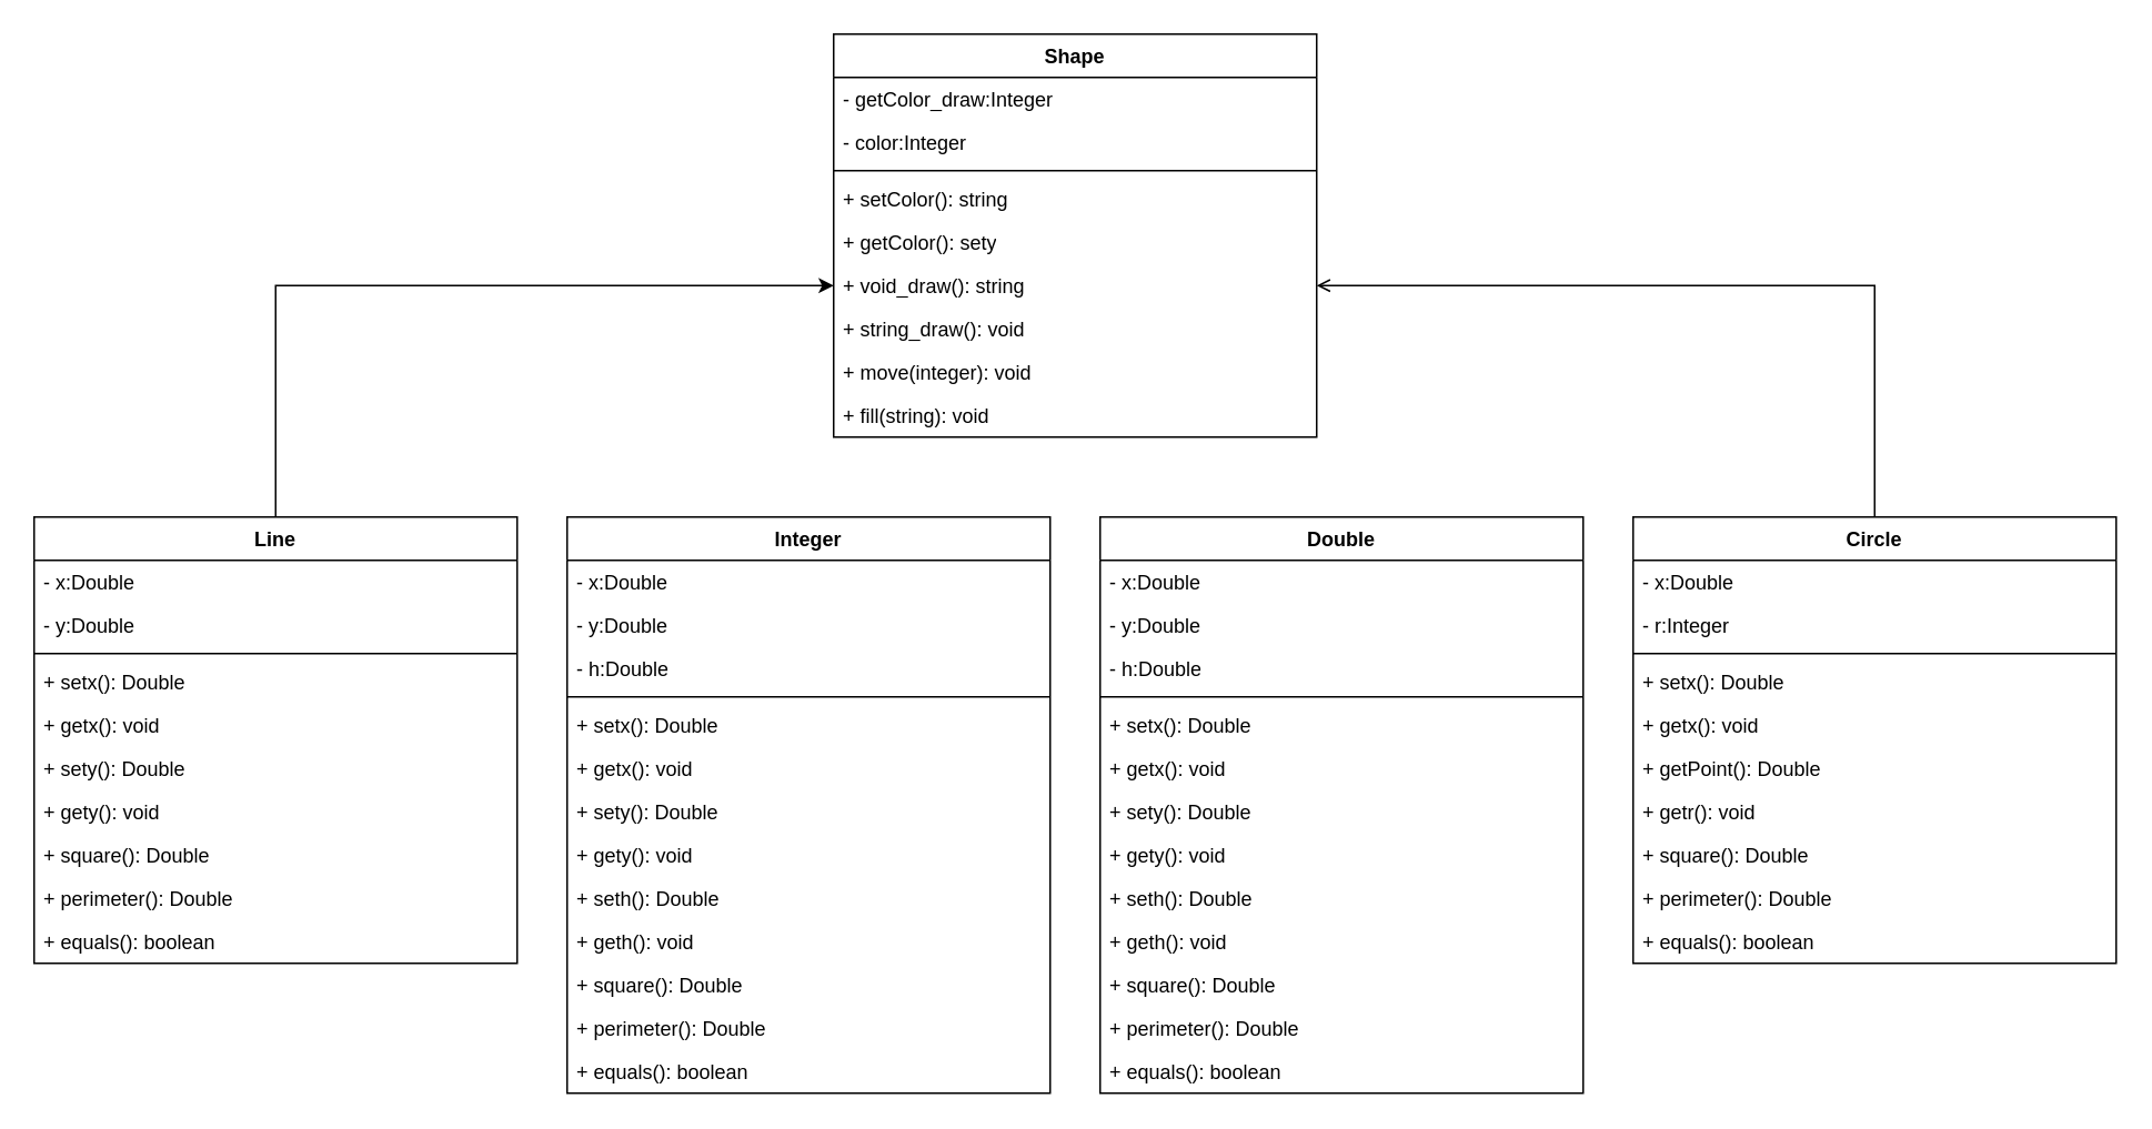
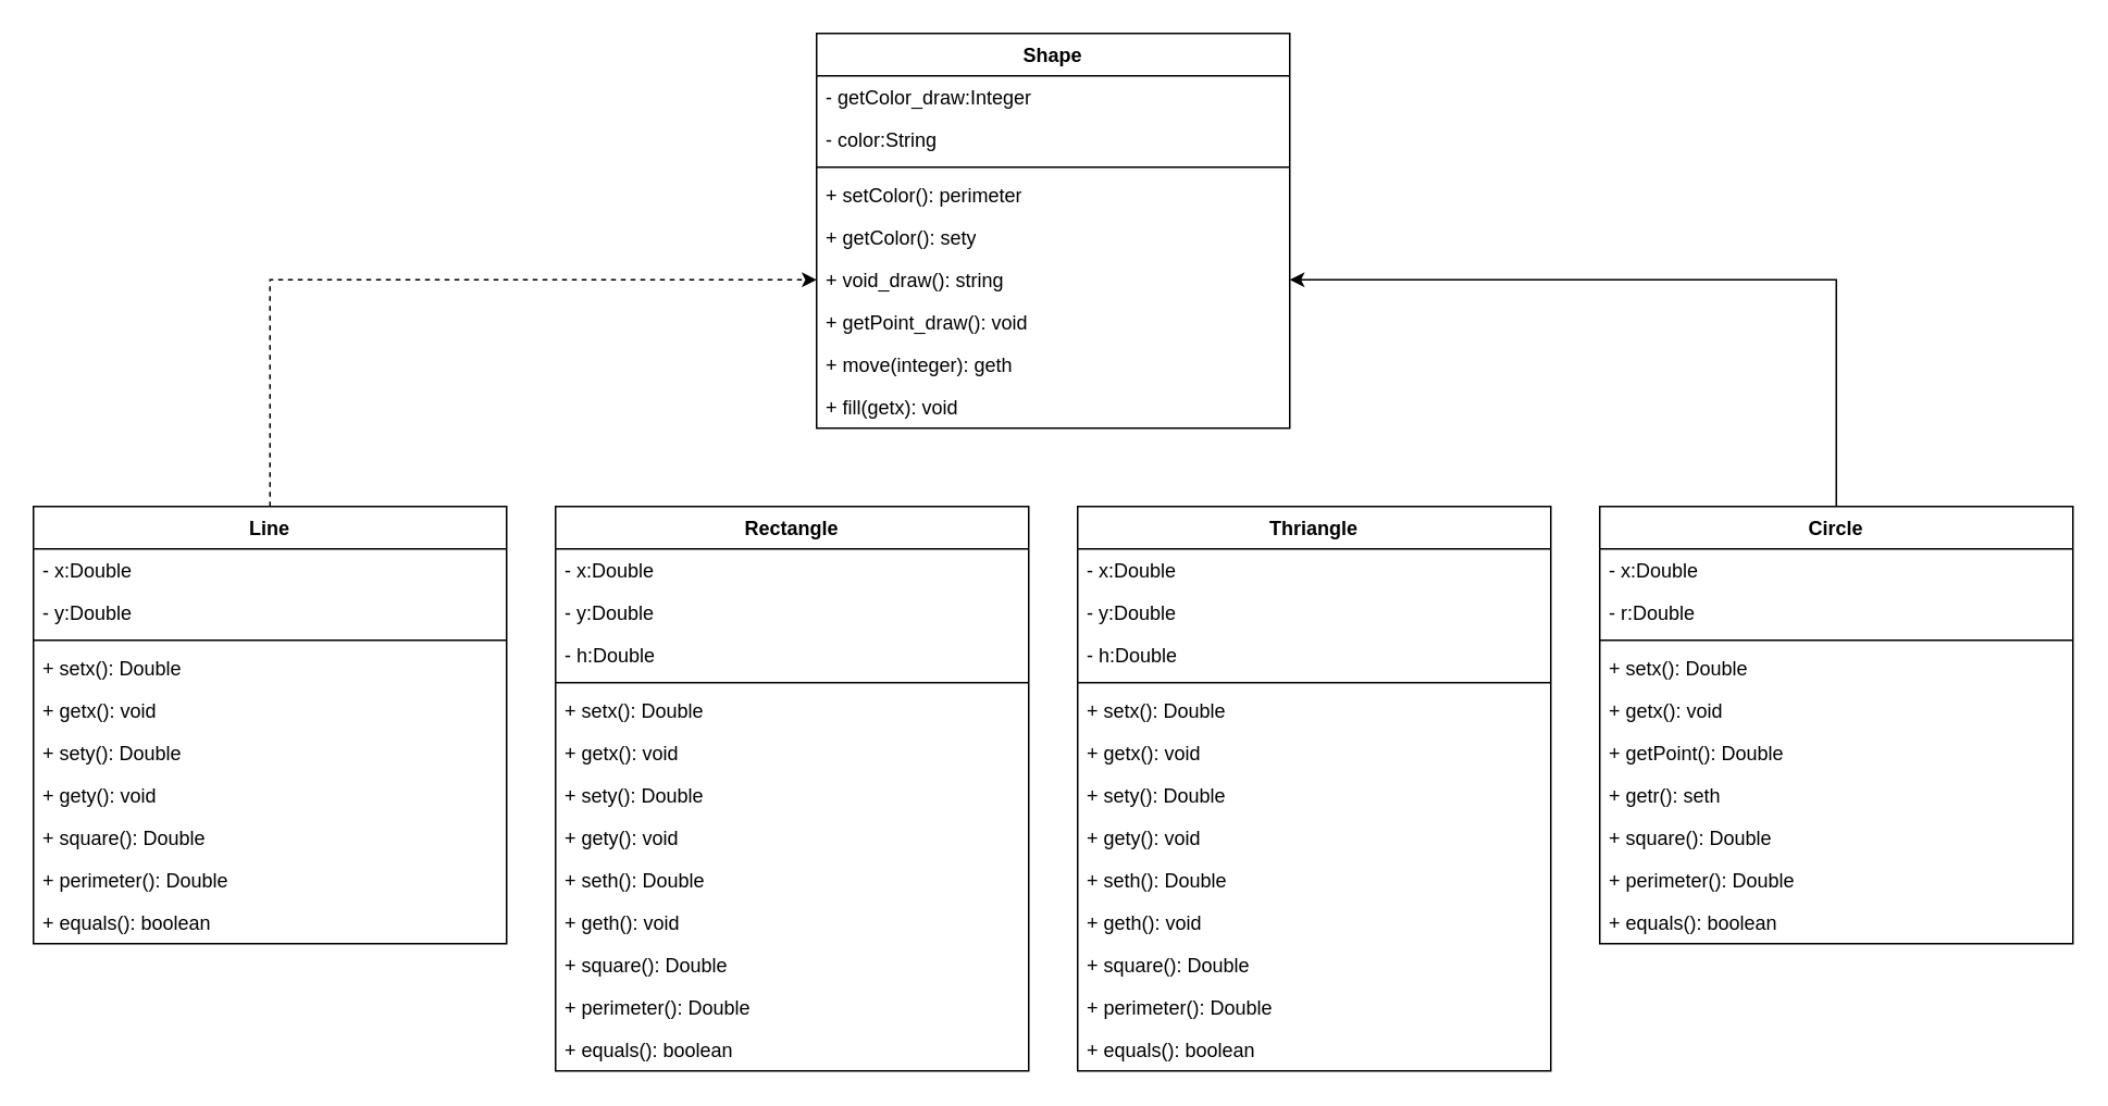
- <mxCell id="4" value="-&amp;nbsp;color&lt;span style=&quot;background-color: initial;&quot;&gt;:&lt;/span&gt;Integer" style="text;strokeColor=none;fillColor=none;align=left;verticalAlign=top;spacingLeft=4;spacingRight=4;overflow=hidden;rotatable=0;points=[[0,0.5],[1,0.5]];portConstraint=eastwest;whiteSpace=wrap;html=1;" vertex="1" parent="2"><mxGeometry y="52" width="290" height="26" as="geometry" /></mxCell>
+ <mxCell id="4" value="-&amp;nbsp;color&lt;span style=&quot;background-color: initial;&quot;&gt;:&lt;/span&gt;String" style="text;strokeColor=none;fillColor=none;align=left;verticalAlign=top;spacingLeft=4;spacingRight=4;overflow=hidden;rotatable=0;points=[[0,0.5],[1,0.5]];portConstraint=eastwest;whiteSpace=wrap;html=1;" vertex="1" parent="2"><mxGeometry y="52" width="290" height="26" as="geometry" /></mxCell>
- <mxCell id="6" value="+&amp;nbsp;setColor&lt;span style=&quot;background-color: initial;&quot;&gt;(): string&lt;/span&gt;" style="text;strokeColor=none;fillColor=none;align=left;verticalAlign=top;spacingLeft=4;spacingRight=4;overflow=hidden;rotatable=0;points=[[0,0.5],[1,0.5]];portConstraint=eastwest;whiteSpace=wrap;html=1;" vertex="1" parent="2"><mxGeometry y="86" width="290" height="26" as="geometry" /></mxCell>
+ <mxCell id="6" value="+&amp;nbsp;setColor&lt;span style=&quot;background-color: initial;&quot;&gt;(): perimeter&lt;/span&gt;" style="text;strokeColor=none;fillColor=none;align=left;verticalAlign=top;spacingLeft=4;spacingRight=4;overflow=hidden;rotatable=0;points=[[0,0.5],[1,0.5]];portConstraint=eastwest;whiteSpace=wrap;html=1;" vertex="1" parent="2"><mxGeometry y="86" width="290" height="26" as="geometry" /></mxCell>
- <mxCell id="12" style="edgeStyle=orthogonalEdgeStyle;rounded=0;orthogonalLoop=1;jettySize=auto;html=1;entryX=0;entryY=0.5;entryDx=0;entryDy=0;" edge="1" parent="1" source="13" target="8"><mxGeometry relative="1" as="geometry" /></mxCell>
+ <mxCell id="12" style="edgeStyle=orthogonalEdgeStyle;rounded=0;orthogonalLoop=1;jettySize=auto;html=1;entryX=0;entryY=0.5;entryDx=0;entryDy=0;dashed=1;" edge="1" parent="1" source="13" target="8"><mxGeometry relative="1" as="geometry" /></mxCell>
- <mxCell id="38" style="edgeStyle=orthogonalEdgeStyle;rounded=0;orthogonalLoop=1;jettySize=auto;html=1;exitX=0.5;exitY=0;exitDx=0;exitDy=0;entryX=1;entryY=0.5;entryDx=0;entryDy=0;endArrow=open;" edge="1" parent="1" source="39" target="8"><mxGeometry relative="1" as="geometry" /></mxCell>
+ <mxCell id="38" style="edgeStyle=orthogonalEdgeStyle;rounded=0;orthogonalLoop=1;jettySize=auto;html=1;exitX=0.5;exitY=0;exitDx=0;exitDy=0;entryX=1;entryY=0.5;entryDx=0;entryDy=0;" edge="1" parent="1" source="39" target="8"><mxGeometry relative="1" as="geometry" /></mxCell>
- <mxCell id="9" value="+&amp;nbsp;string_draw&lt;span style=&quot;background-color: initial;&quot;&gt;():&amp;nbsp;&lt;/span&gt;&lt;span style=&quot;background-color: initial;&quot;&gt;void&lt;/span&gt;" style="text;strokeColor=none;fillColor=none;align=left;verticalAlign=top;spacingLeft=4;spacingRight=4;overflow=hidden;rotatable=0;points=[[0,0.5],[1,0.5]];portConstraint=eastwest;whiteSpace=wrap;html=1;" vertex="1" parent="2"><mxGeometry y="164" width="290" height="26" as="geometry" /></mxCell>
+ <mxCell id="9" value="+&amp;nbsp;getPoint_draw&lt;span style=&quot;background-color: initial;&quot;&gt;():&amp;nbsp;&lt;/span&gt;&lt;span style=&quot;background-color: initial;&quot;&gt;void&lt;/span&gt;" style="text;strokeColor=none;fillColor=none;align=left;verticalAlign=top;spacingLeft=4;spacingRight=4;overflow=hidden;rotatable=0;points=[[0,0.5],[1,0.5]];portConstraint=eastwest;whiteSpace=wrap;html=1;" vertex="1" parent="2"><mxGeometry y="164" width="290" height="26" as="geometry" /></mxCell>
- <mxCell id="10" value="+&amp;nbsp;move&lt;span style=&quot;background-color: initial;&quot;&gt;(integer):&amp;nbsp;&lt;/span&gt;&lt;span style=&quot;background-color: initial;&quot;&gt;void&lt;/span&gt;" style="text;strokeColor=none;fillColor=none;align=left;verticalAlign=top;spacingLeft=4;spacingRight=4;overflow=hidden;rotatable=0;points=[[0,0.5],[1,0.5]];portConstraint=eastwest;whiteSpace=wrap;html=1;" vertex="1" parent="2"><mxGeometry y="190" width="290" height="26" as="geometry" /></mxCell>
+ <mxCell id="10" value="+&amp;nbsp;move&lt;span style=&quot;background-color: initial;&quot;&gt;(integer):&amp;nbsp;&lt;/span&gt;&lt;span style=&quot;background-color: initial;&quot;&gt;geth&lt;/span&gt;" style="text;strokeColor=none;fillColor=none;align=left;verticalAlign=top;spacingLeft=4;spacingRight=4;overflow=hidden;rotatable=0;points=[[0,0.5],[1,0.5]];portConstraint=eastwest;whiteSpace=wrap;html=1;" vertex="1" parent="2"><mxGeometry y="190" width="290" height="26" as="geometry" /></mxCell>
- <mxCell id="11" value="+&amp;nbsp;fill&lt;span style=&quot;background-color: initial;&quot;&gt;(string):&amp;nbsp;&lt;/span&gt;&lt;span style=&quot;background-color: initial;&quot;&gt;void&lt;/span&gt;" style="text;strokeColor=none;fillColor=none;align=left;verticalAlign=top;spacingLeft=4;spacingRight=4;overflow=hidden;rotatable=0;points=[[0,0.5],[1,0.5]];portConstraint=eastwest;whiteSpace=wrap;html=1;" vertex="1" parent="2"><mxGeometry y="216" width="290" height="26" as="geometry" /></mxCell>
+ <mxCell id="11" value="+&amp;nbsp;fill&lt;span style=&quot;background-color: initial;&quot;&gt;(getx):&amp;nbsp;&lt;/span&gt;&lt;span style=&quot;background-color: initial;&quot;&gt;void&lt;/span&gt;" style="text;strokeColor=none;fillColor=none;align=left;verticalAlign=top;spacingLeft=4;spacingRight=4;overflow=hidden;rotatable=0;points=[[0,0.5],[1,0.5]];portConstraint=eastwest;whiteSpace=wrap;html=1;" vertex="1" parent="2"><mxGeometry y="216" width="290" height="26" as="geometry" /></mxCell>
- <mxCell id="24" value="Integer" style="swimlane;fontStyle=1;align=center;verticalAlign=top;childLayout=stackLayout;horizontal=1;startSize=26;horizontalStack=0;resizeParent=1;resizeParentMax=0;resizeLast=0;collapsible=1;marginBottom=0;whiteSpace=wrap;html=1;" vertex="1" parent="1"><mxGeometry x="340" y="310" width="290" height="346" as="geometry" /></mxCell>
+ <mxCell id="24" value="Rectangle" style="swimlane;fontStyle=1;align=center;verticalAlign=top;childLayout=stackLayout;horizontal=1;startSize=26;horizontalStack=0;resizeParent=1;resizeParentMax=0;resizeLast=0;collapsible=1;marginBottom=0;whiteSpace=wrap;html=1;" vertex="1" parent="1"><mxGeometry x="340" y="310" width="290" height="346" as="geometry" /></mxCell>
- <mxCell id="50" value="Double" style="swimlane;fontStyle=1;align=center;verticalAlign=top;childLayout=stackLayout;horizontal=1;startSize=26;horizontalStack=0;resizeParent=1;resizeParentMax=0;resizeLast=0;collapsible=1;marginBottom=0;whiteSpace=wrap;html=1;" vertex="1" parent="1"><mxGeometry x="660" y="310" width="290" height="346" as="geometry" /></mxCell>
+ <mxCell id="50" value="Thriangle" style="swimlane;fontStyle=1;align=center;verticalAlign=top;childLayout=stackLayout;horizontal=1;startSize=26;horizontalStack=0;resizeParent=1;resizeParentMax=0;resizeLast=0;collapsible=1;marginBottom=0;whiteSpace=wrap;html=1;" vertex="1" parent="1"><mxGeometry x="660" y="310" width="290" height="346" as="geometry" /></mxCell>
- <mxCell id="41" value="-&amp;nbsp;r&lt;span style=&quot;background-color: initial;&quot;&gt;:&lt;/span&gt;Integer" style="text;strokeColor=none;fillColor=none;align=left;verticalAlign=top;spacingLeft=4;spacingRight=4;overflow=hidden;rotatable=0;points=[[0,0.5],[1,0.5]];portConstraint=eastwest;whiteSpace=wrap;html=1;" vertex="1" parent="39"><mxGeometry y="52" width="290" height="26" as="geometry" /></mxCell>
+ <mxCell id="41" value="-&amp;nbsp;r&lt;span style=&quot;background-color: initial;&quot;&gt;:&lt;/span&gt;Double" style="text;strokeColor=none;fillColor=none;align=left;verticalAlign=top;spacingLeft=4;spacingRight=4;overflow=hidden;rotatable=0;points=[[0,0.5],[1,0.5]];portConstraint=eastwest;whiteSpace=wrap;html=1;" vertex="1" parent="39"><mxGeometry y="52" width="290" height="26" as="geometry" /></mxCell>
- <mxCell id="46" value="+&amp;nbsp;getr&lt;span style=&quot;background-color: initial;&quot;&gt;():&amp;nbsp;&lt;/span&gt;&lt;span style=&quot;background-color: initial;&quot;&gt;void&lt;/span&gt;" style="text;strokeColor=none;fillColor=none;align=left;verticalAlign=top;spacingLeft=4;spacingRight=4;overflow=hidden;rotatable=0;points=[[0,0.5],[1,0.5]];portConstraint=eastwest;whiteSpace=wrap;html=1;" vertex="1" parent="39"><mxGeometry y="164" width="290" height="26" as="geometry" /></mxCell>
+ <mxCell id="46" value="+&amp;nbsp;getr&lt;span style=&quot;background-color: initial;&quot;&gt;():&amp;nbsp;&lt;/span&gt;&lt;span style=&quot;background-color: initial;&quot;&gt;seth&lt;/span&gt;" style="text;strokeColor=none;fillColor=none;align=left;verticalAlign=top;spacingLeft=4;spacingRight=4;overflow=hidden;rotatable=0;points=[[0,0.5],[1,0.5]];portConstraint=eastwest;whiteSpace=wrap;html=1;" vertex="1" parent="39"><mxGeometry y="164" width="290" height="26" as="geometry" /></mxCell>
